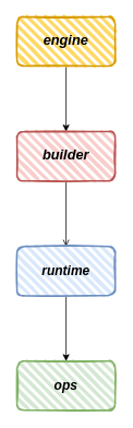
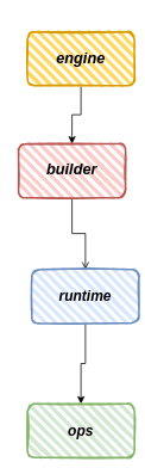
- <mxCell id="3" value="&lt;b&gt;&lt;i&gt;&lt;font style=&quot;font-size: 17px&quot;&gt;engine&lt;/font&gt;&lt;/i&gt;&lt;/b&gt;" style="rounded=1;whiteSpace=wrap;html=1;strokeWidth=2;fillWeight=4;hachureGap=8;hachureAngle=45;sketch=1;strokeColor=#d79b00;fillColor=#FFD966;" vertex="1" parent="1"><mxGeometry x="20" y="20" width="120" height="60" as="geometry" /></mxCell>
+ <mxCell id="3" value="&lt;b&gt;&lt;i&gt;&lt;font style=&quot;font-size: 17px&quot;&gt;engine&lt;/font&gt;&lt;/i&gt;&lt;/b&gt;" style="rounded=1;whiteSpace=wrap;html=1;strokeWidth=2;fillWeight=4;hachureGap=8;hachureAngle=45;sketch=1;strokeColor=#d79b00;fillColor=#FFD966;" vertex="1" parent="1"><mxGeometry x="30" y="35" width="120" height="60" as="geometry" /></mxCell>
- <mxCell id="7" value="&lt;b&gt;&lt;i&gt;&lt;font style=&quot;font-size: 16px&quot;&gt;runtime&lt;/font&gt;&lt;/i&gt;&lt;/b&gt;" style="rounded=1;whiteSpace=wrap;html=1;strokeWidth=2;fillWeight=4;hachureGap=8;hachureAngle=45;sketch=1;fillColor=#dae8fc;strokeColor=#6c8ebf;" vertex="1" parent="1"><mxGeometry x="20" y="300" width="120" height="60" as="geometry" /></mxCell>
+ <mxCell id="7" value="&lt;b&gt;&lt;i&gt;&lt;font style=&quot;font-size: 16px&quot;&gt;runtime&lt;/font&gt;&lt;/i&gt;&lt;/b&gt;" style="rounded=1;whiteSpace=wrap;html=1;strokeWidth=2;fillWeight=4;hachureGap=8;hachureAngle=45;sketch=1;fillColor=#dae8fc;strokeColor=#6c8ebf;" vertex="1" parent="1"><mxGeometry x="35" y="300" width="120" height="60" as="geometry" /></mxCell>
- <mxCell id="8" value="&lt;b&gt;&lt;i&gt;&lt;font style=&quot;font-size: 16px&quot;&gt;ops&lt;/font&gt;&lt;/i&gt;&lt;/b&gt;" style="rounded=1;whiteSpace=wrap;html=1;strokeWidth=2;fillWeight=4;hachureGap=8;hachureAngle=45;sketch=1;fillColor=#d5e8d4;strokeColor=#82b366;" vertex="1" parent="1"><mxGeometry x="20" y="440" width="120" height="60" as="geometry" /></mxCell>
+ <mxCell id="8" value="&lt;b&gt;&lt;i&gt;&lt;font style=&quot;font-size: 16px&quot;&gt;ops&lt;/font&gt;&lt;/i&gt;&lt;/b&gt;" style="rounded=1;whiteSpace=wrap;html=1;strokeWidth=2;fillWeight=4;hachureGap=8;hachureAngle=45;sketch=1;fillColor=#d5e8d4;strokeColor=#82b366;" vertex="1" parent="1"><mxGeometry x="30" y="450" width="120" height="60" as="geometry" /></mxCell>
